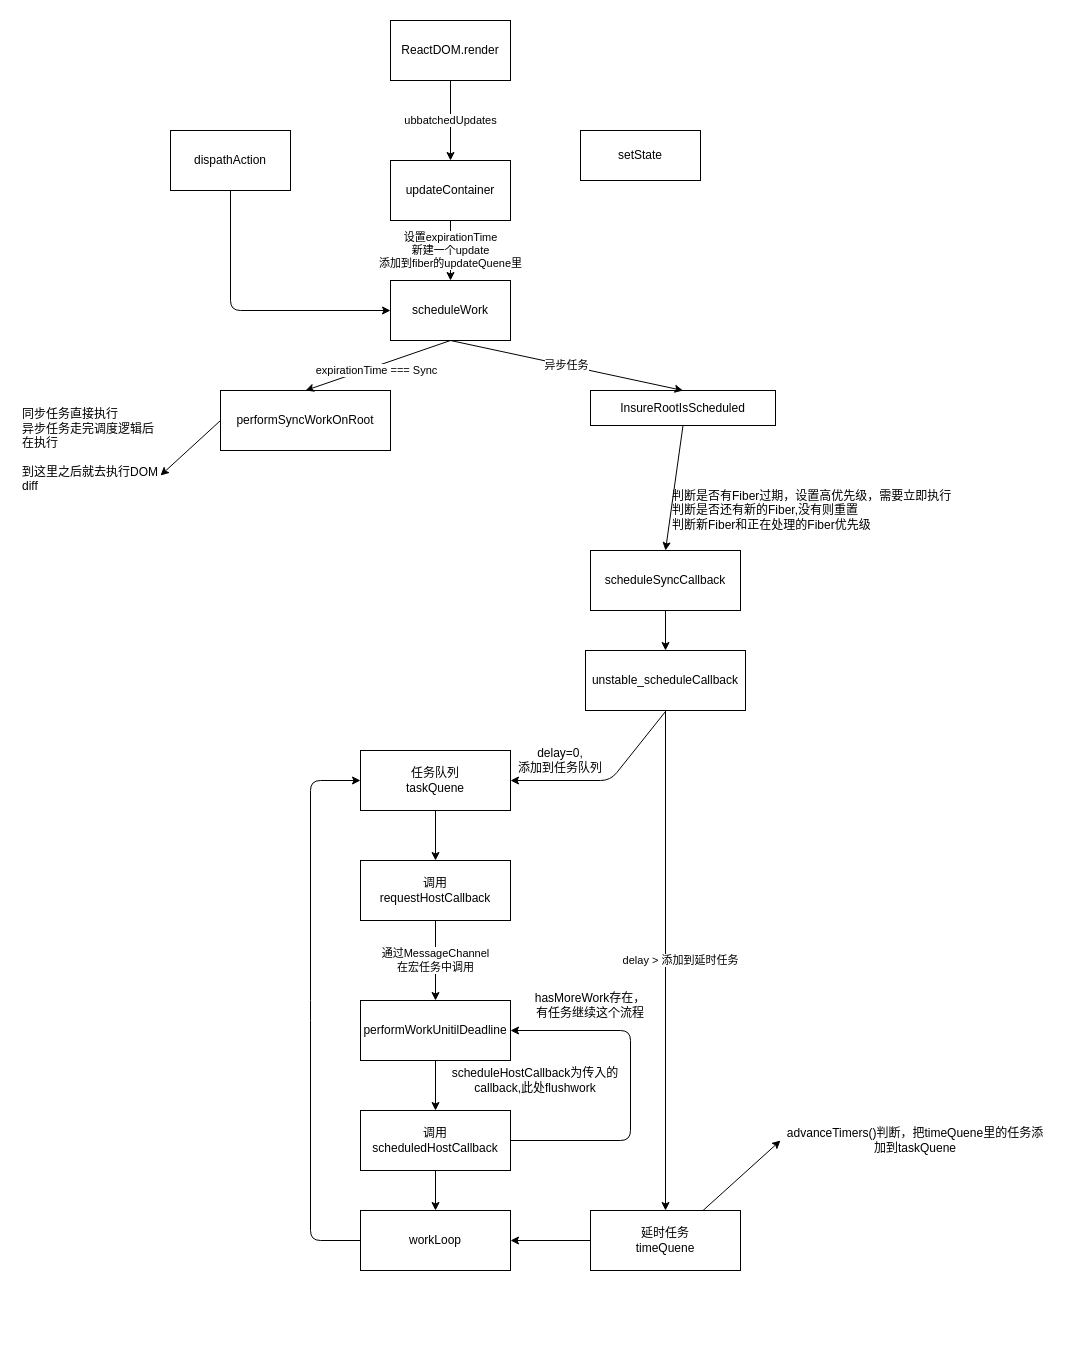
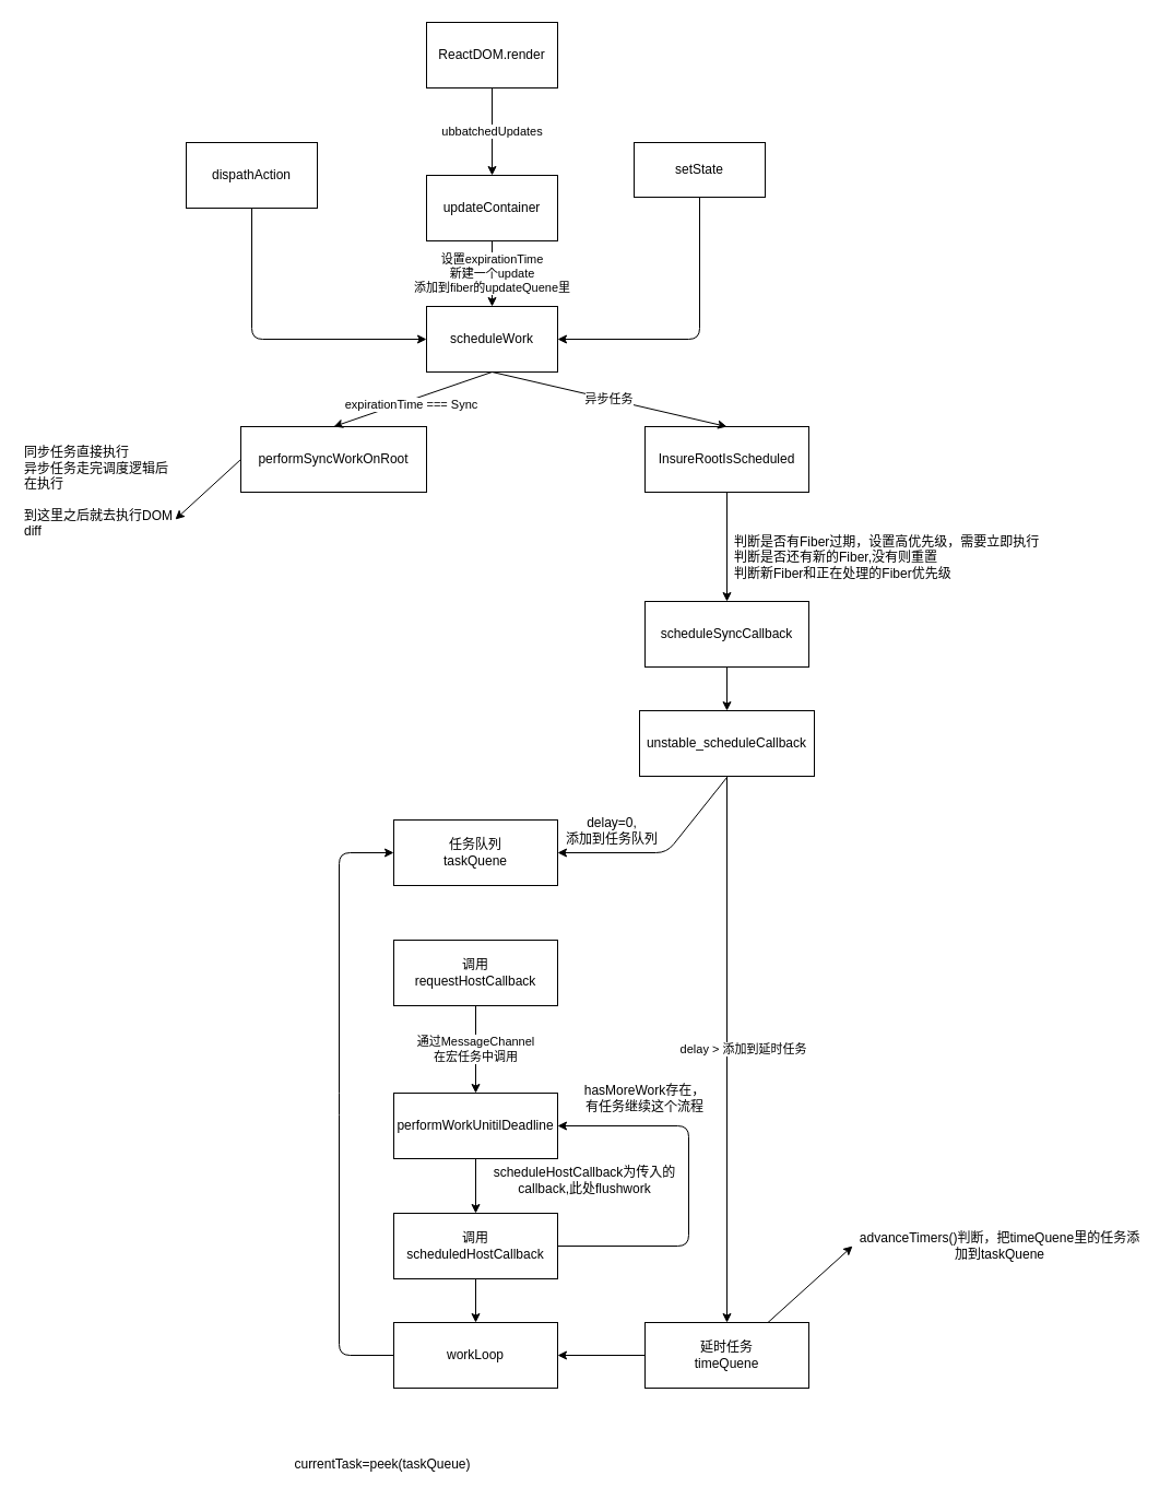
+ <mxCell id="15" style="edgeStyle=none;html=1;exitX=0.5;exitY=1;exitDx=0;exitDy=0;entryX=1;entryY=0.5;entryDx=0;entryDy=0;" edge="1" parent="1" source="16" target="12"><mxGeometry relative="1" as="geometry"><Array as="points"><mxPoint x="640" y="310" /></Array></mxGeometry></mxCell>
- <mxCell id="8" value="InsureRootIsScheduled" style="rounded=0;whiteSpace=wrap;html=1;" vertex="1" parent="1"><mxGeometry x="590" y="390" width="185" height="35" as="geometry" /></mxCell>
+ <mxCell id="8" value="InsureRootIsScheduled" style="rounded=0;whiteSpace=wrap;html=1;" vertex="1" parent="1"><mxGeometry x="590" y="390" width="150" height="60" as="geometry" /></mxCell>
- <mxCell id="23" style="edgeStyle=none;html=1;exitX=0.5;exitY=1;exitDx=0;exitDy=0;entryX=0.5;entryY=0;entryDx=0;entryDy=0;" edge="1" parent="1" source="24" target="32"><mxGeometry relative="1" as="geometry" /></mxCell>
+ <mxCell id="41" value="currentTask=peek(taskQueue)" style="text;html=1;strokeColor=none;fillColor=none;align=center;verticalAlign=middle;whiteSpace=wrap;rounded=0;" vertex="1" parent="1"><mxGeometry x="250" y="1330" width="200" height="20" as="geometry" /></mxCell>
